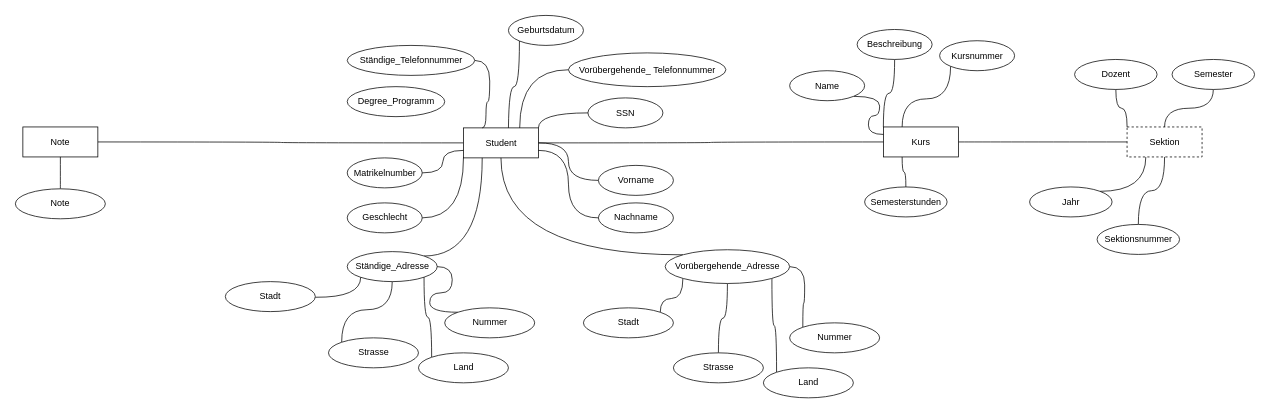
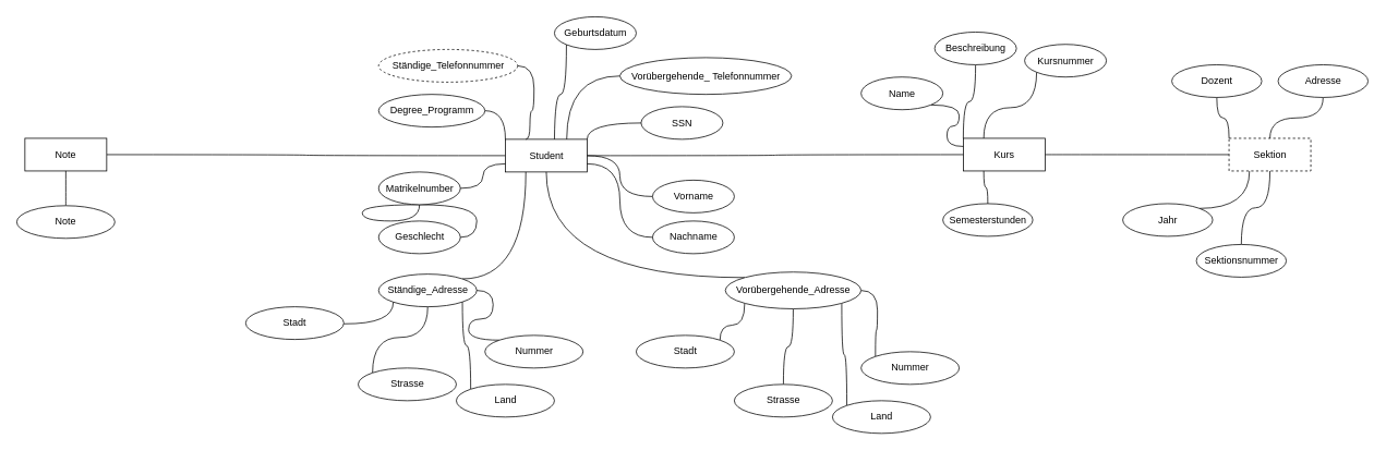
- <mxCell id="49" value="Ständige_Telefonnummer" style="ellipse;whiteSpace=wrap;html=1;align=center;" parent="1" vertex="1"><mxGeometry x="462.57" y="60" width="170" height="40" as="geometry" /></mxCell>
+ <mxCell id="49" value="Ständige_Telefonnummer" style="ellipse;whiteSpace=wrap;html=1;align=center;dashed=1;" parent="1" vertex="1"><mxGeometry x="462.57" y="60" width="170" height="40" as="geometry" /></mxCell>
- <mxCell id="18" value="Semester" style="ellipse;whiteSpace=wrap;html=1;align=center;" parent="1" vertex="1"><mxGeometry x="1562.57" y="78.75" width="110" height="40" as="geometry" /></mxCell>
+ <mxCell id="18" value="Adresse" style="ellipse;whiteSpace=wrap;html=1;align=center;" parent="1" vertex="1"><mxGeometry x="1562.57" y="78.75" width="110" height="40" as="geometry" /></mxCell>
+ <mxCell id="33" style="edgeStyle=orthogonalEdgeStyle;rounded=0;orthogonalLoop=1;jettySize=auto;html=1;exitX=1;exitY=0.5;exitDx=0;exitDy=0;entryX=0;entryY=0;entryDx=0;entryDy=0;curved=1;endArrow=none;endFill=0;" parent="1" source="34" target="26" edge="1"><mxGeometry relative="1" as="geometry" /></mxCell>
- <mxCell id="27" style="edgeStyle=orthogonalEdgeStyle;rounded=0;orthogonalLoop=1;jettySize=auto;html=1;exitX=1;exitY=0.5;exitDx=0;exitDy=0;entryX=0;entryY=1;entryDx=0;entryDy=0;curved=1;endArrow=none;endFill=0;" parent="1" source="28" target="26" edge="1"><mxGeometry relative="1" as="geometry" /></mxCell>
+ <mxCell id="27" style="edgeStyle=orthogonalEdgeStyle;rounded=0;orthogonalLoop=1;jettySize=auto;html=1;exitX=1;exitY=0.5;exitDx=0;exitDy=0;curved=1;endArrow=none;endFill=0;" parent="1" source="28" target="30" edge="1"><mxGeometry relative="1" as="geometry" /></mxCell>
